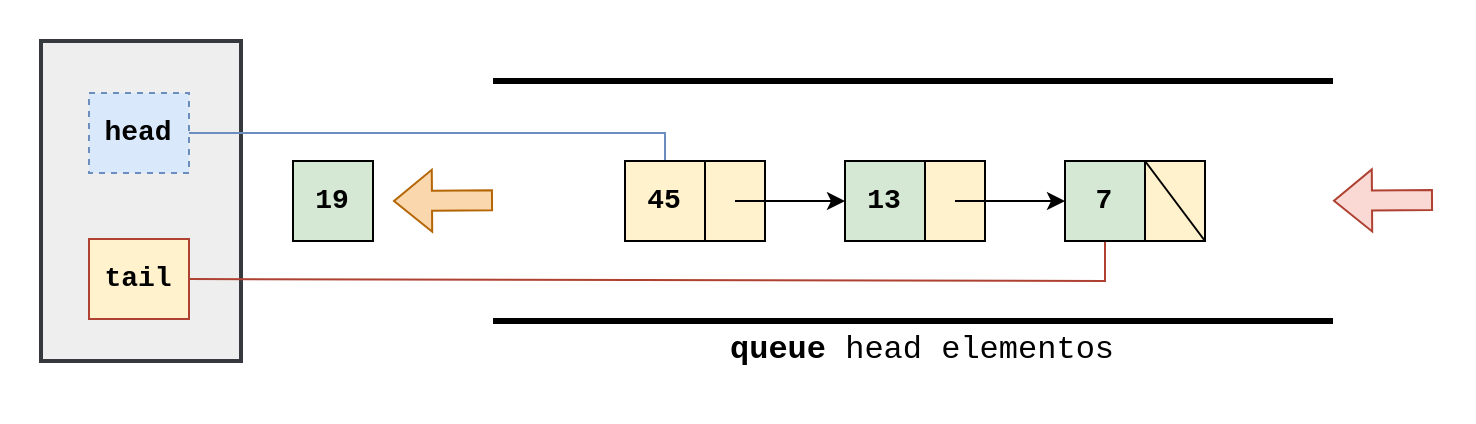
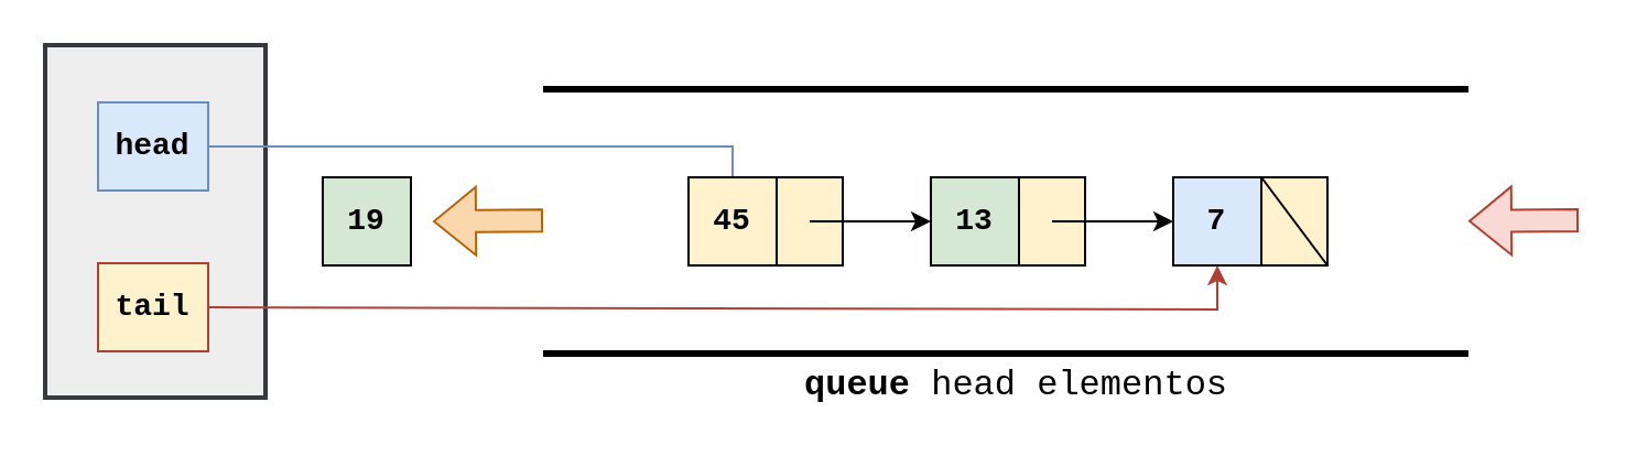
- <mxCell id="3" value="&lt;font style=&quot;font-size: 14px;&quot; face=&quot;Courier New&quot;&gt;&lt;b&gt;head&lt;/b&gt;&lt;/font&gt;" style="rounded=0;whiteSpace=wrap;html=1;fillColor=#dae8fc;strokeColor=#6C8EBF;dashed=1;" parent="1" vertex="1"><mxGeometry x="44" y="46" width="50" height="40" as="geometry" /></mxCell>
+ <mxCell id="3" value="&lt;font style=&quot;font-size: 14px;&quot; face=&quot;Courier New&quot;&gt;&lt;b&gt;head&lt;/b&gt;&lt;/font&gt;" style="rounded=0;whiteSpace=wrap;html=1;fillColor=#dae8fc;strokeColor=#6C8EBF;" parent="1" vertex="1"><mxGeometry x="44" y="46" width="50" height="40" as="geometry" /></mxCell>
- <mxCell id="17" value="&lt;font face=&quot;Courier New&quot;&gt;&lt;span style=&quot;font-size: 14px;&quot;&gt;&lt;b&gt;7&lt;/b&gt;&lt;/span&gt;&lt;/font&gt;" style="rounded=0;whiteSpace=wrap;html=1;fillColor=#d5e8d4;strokeColor=#000000;" parent="1" vertex="1"><mxGeometry x="532" y="80" width="40" height="40" as="geometry" /></mxCell>
+ <mxCell id="17" value="&lt;font face=&quot;Courier New&quot;&gt;&lt;span style=&quot;font-size: 14px;&quot;&gt;&lt;b&gt;7&lt;/b&gt;&lt;/span&gt;&lt;/font&gt;" style="rounded=0;whiteSpace=wrap;html=1;fillColor=#dae8fc;strokeColor=#000000;" parent="1" vertex="1"><mxGeometry x="532" y="80" width="40" height="40" as="geometry" /></mxCell>
- <mxCell id="6" value="" style="endArrow=none;html=1;rounded=0;exitX=1;exitY=0.5;exitDx=0;exitDy=0;strokeColor=#AE4132;entryX=0.5;entryY=1;entryDx=0;entryDy=0;" parent="1" source="5" target="17" edge="1"><mxGeometry width="50" height="50" relative="1" as="geometry"><mxPoint x="266" y="251" as="sourcePoint" /><mxPoint x="606" y="124" as="targetPoint" /><Array as="points"><mxPoint x="552" y="140" /></Array></mxGeometry></mxCell>
+ <mxCell id="6" value="" style="endArrow=classic;html=1;rounded=0;exitX=1;exitY=0.5;exitDx=0;exitDy=0;strokeColor=#AE4132;entryX=0.5;entryY=1;entryDx=0;entryDy=0;" parent="1" source="5" target="17" edge="1"><mxGeometry width="50" height="50" relative="1" as="geometry"><mxPoint x="266" y="251" as="sourcePoint" /><mxPoint x="606" y="124" as="targetPoint" /><Array as="points"><mxPoint x="552" y="140" /></Array></mxGeometry></mxCell>
